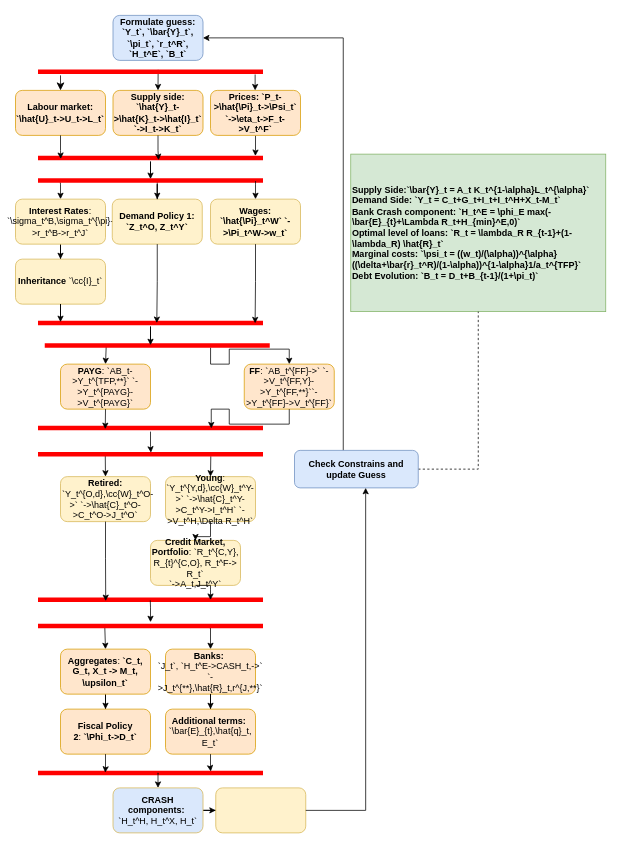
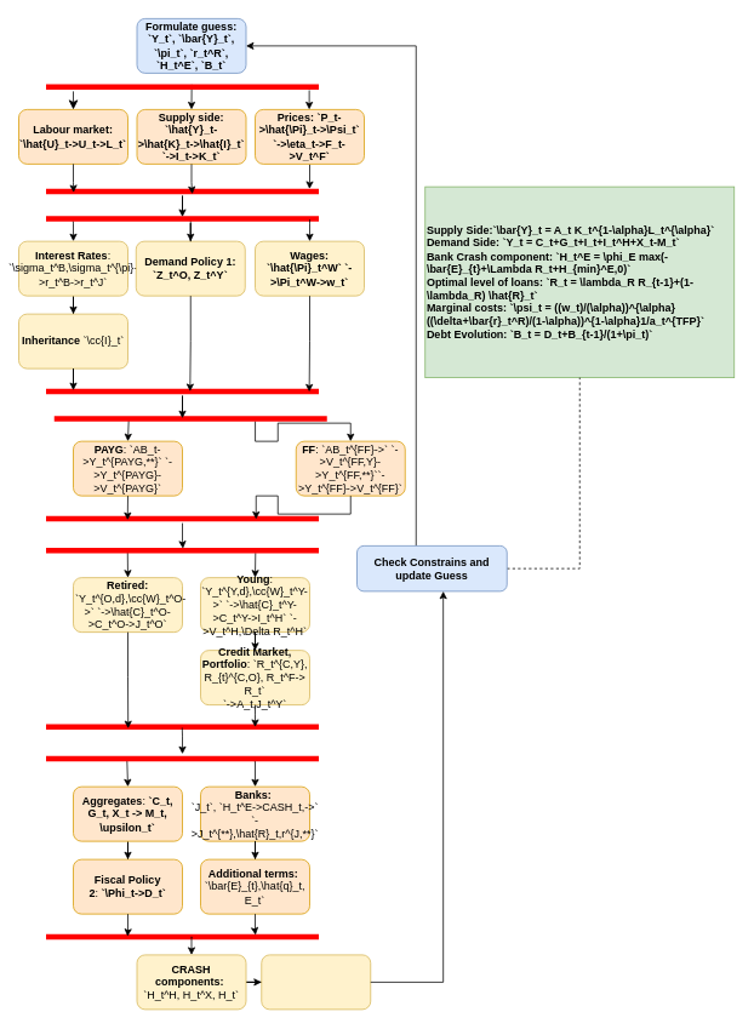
- <mxCell id="21" value="&lt;b&gt;PAYG&lt;/b&gt;: `AB_t-&amp;gt;Y_t^{TFP,**}` `-&amp;gt;Y_t^{PAYG}-&amp;gt;V_t^{PAYG}`" style="rounded=1;whiteSpace=wrap;html=1;fontSize=12;fillColor=#ffe6cc;strokeColor=#d79b00;" parent="1" vertex="1"><mxGeometry x="80" y="485" width="120" height="60" as="geometry" /></mxCell>
+ <mxCell id="21" value="&lt;b&gt;PAYG&lt;/b&gt;: `AB_t-&amp;gt;Y_t^{PAYG,**}` `-&amp;gt;Y_t^{PAYG}-&amp;gt;V_t^{PAYG}`" style="rounded=1;whiteSpace=wrap;html=1;fontSize=12;fillColor=#ffe6cc;strokeColor=#d79b00;" parent="1" vertex="1"><mxGeometry x="80" y="485" width="120" height="60" as="geometry" /></mxCell>
- <mxCell id="66" value="&lt;b&gt;Credit Market, Portfolio&lt;/b&gt;: `R_t^{C,Y}, R_{t}^{C,O}, R_t^F-&amp;gt; R_t`&lt;br&gt;`-&amp;gt;A_t,J_t^Y`" style="rounded=1;whiteSpace=wrap;html=1;fontSize=12;fillColor=#fff2cc;strokeColor=#d6b656;" parent="1" vertex="1"><mxGeometry x="200" y="720" width="120" height="60" as="geometry" /></mxCell>
+ <mxCell id="66" value="&lt;b&gt;Credit Market, Portfolio&lt;/b&gt;: `R_t^{C,Y}, R_{t}^{C,O}, R_t^F-&amp;gt; R_t`&lt;br&gt;`-&amp;gt;A_t,J_t^Y`" style="rounded=1;whiteSpace=wrap;html=1;fontSize=12;fillColor=#fff2cc;strokeColor=#d6b656;" parent="1" vertex="1"><mxGeometry x="220" y="715" width="120" height="60" as="geometry" /></mxCell>
- <mxCell id="48" value="&lt;b style=&quot;border-color: var(--border-color);&quot;&gt;CRASH components:&amp;nbsp;&lt;/b&gt;&lt;br style=&quot;border-color: var(--border-color);&quot;&gt;`H_t^H, H_t^X, H_t`" style="rounded=1;whiteSpace=wrap;html=1;fillColor=#dae8fc;strokeColor=#d6b656;" parent="1" vertex="1"><mxGeometry x="150" y="1050" width="120" height="60" as="geometry" /></mxCell>
+ <mxCell id="48" value="&lt;b style=&quot;border-color: var(--border-color);&quot;&gt;CRASH components:&amp;nbsp;&lt;/b&gt;&lt;br style=&quot;border-color: var(--border-color);&quot;&gt;`H_t^H, H_t^X, H_t`" style="rounded=1;whiteSpace=wrap;html=1;fillColor=#fff2cc;strokeColor=#d6b656;" parent="1" vertex="1"><mxGeometry x="150" y="1050" width="120" height="60" as="geometry" /></mxCell>
